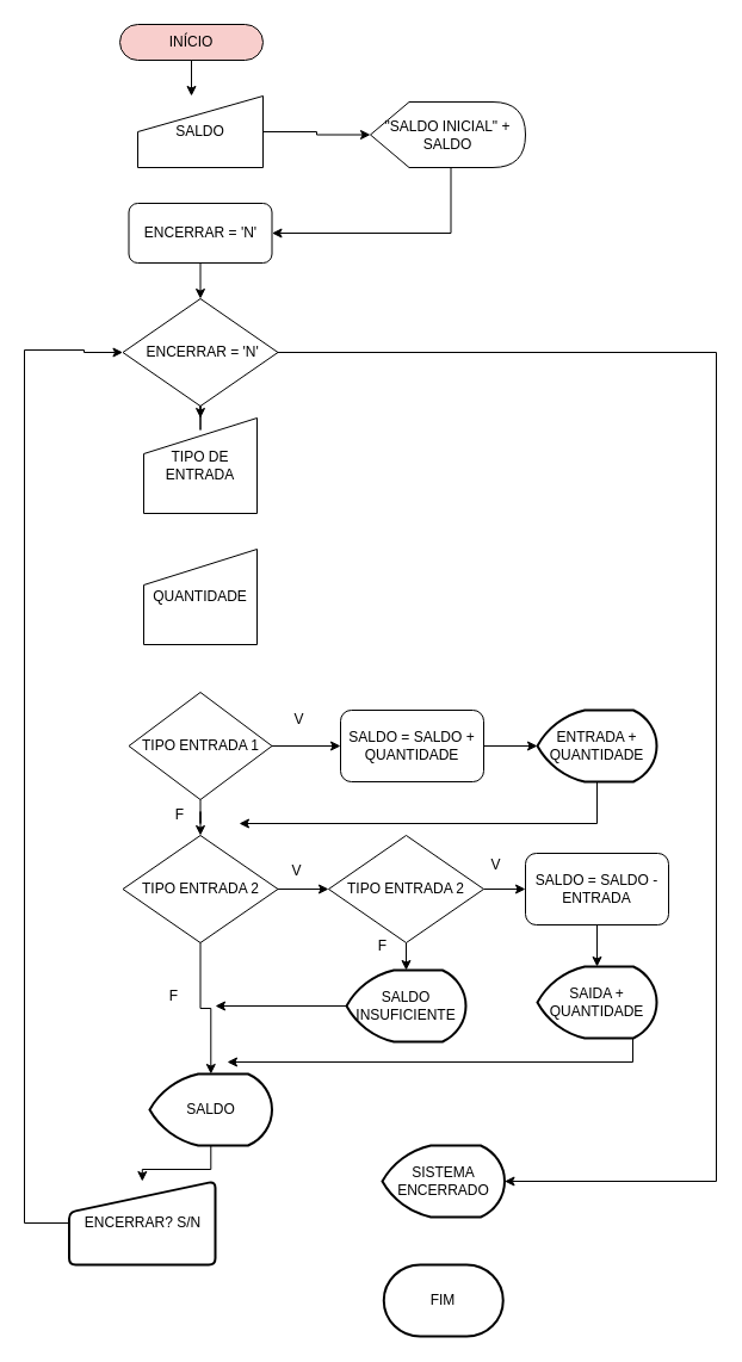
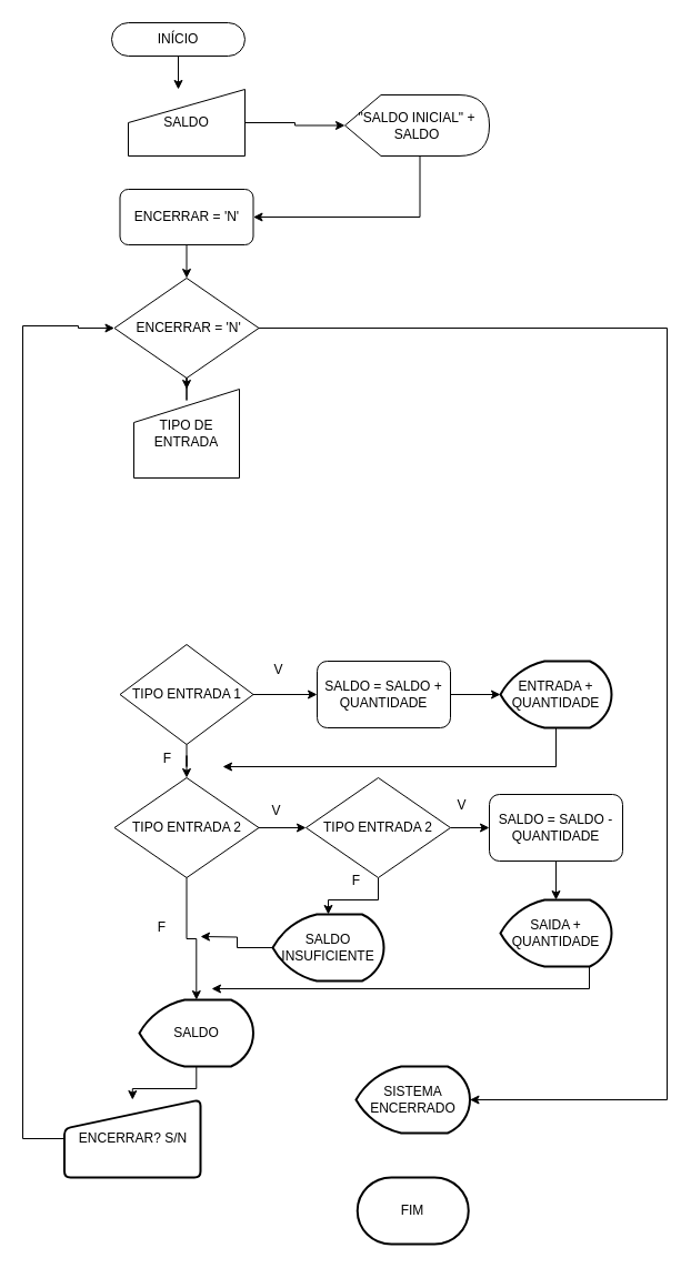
- <mxCell id="3" value="INÍCIO" style="rounded=1;whiteSpace=wrap;html=1;arcSize=50;fillColor=#f8cecc;" vertex="1" parent="1"><mxGeometry x="100" y="20" width="120" height="30" as="geometry" /></mxCell>
+ <mxCell id="3" value="INÍCIO" style="rounded=1;whiteSpace=wrap;html=1;arcSize=50;" vertex="1" parent="1"><mxGeometry x="100" y="20" width="120" height="30" as="geometry" /></mxCell>
- <mxCell id="14" value="QUANTIDADE" style="shape=manualInput;whiteSpace=wrap;html=1;" vertex="1" parent="1"><mxGeometry x="120" y="460" width="95" height="80" as="geometry" /></mxCell>
- <mxCell id="30" value="SALDO = SALDO - ENTRADA" style="rounded=1;whiteSpace=wrap;html=1;" vertex="1" parent="1"><mxGeometry x="440" y="715" width="120" height="60" as="geometry" /></mxCell>
+ <mxCell id="30" value="SALDO = SALDO - QUANTIDADE" style="rounded=1;whiteSpace=wrap;html=1;" vertex="1" parent="1"><mxGeometry x="440" y="715" width="120" height="60" as="geometry" /></mxCell>
- <mxCell id="36" value="SALDO INSUFICIENTE" style="strokeWidth=2;html=1;shape=mxgraph.flowchart.display;whiteSpace=wrap;" vertex="1" parent="1"><mxGeometry x="290" y="813" width="100" height="60" as="geometry" /></mxCell>
+ <mxCell id="36" value="SALDO INSUFICIENTE" style="strokeWidth=2;html=1;shape=mxgraph.flowchart.display;whiteSpace=wrap;" vertex="1" parent="1"><mxGeometry x="245" y="823" width="100" height="60" as="geometry" /></mxCell>
